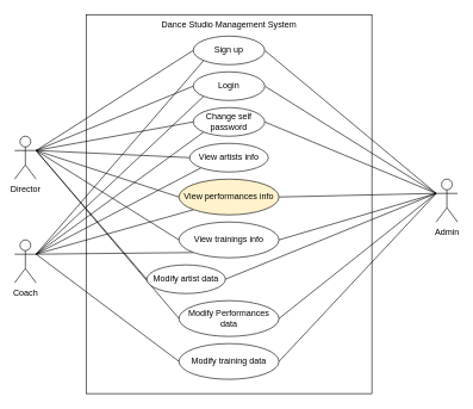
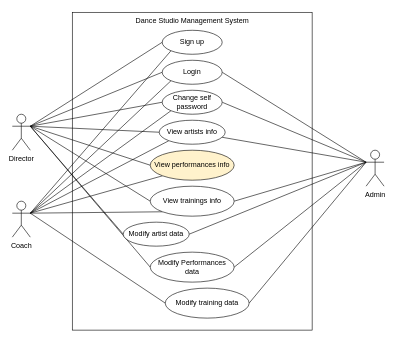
- <mxCell id="3" style="edgeStyle=none;rounded=0;orthogonalLoop=1;jettySize=auto;html=1;exitX=0;exitY=0.333;exitDx=0;exitDy=0;exitPerimeter=0;entryX=1;entryY=0.5;entryDx=0;entryDy=0;endArrow=none;startFill=0;" parent="1" source="11" target="28" edge="1"><mxGeometry relative="1" as="geometry" /></mxCell>
+ <mxCell id="3" style="edgeStyle=none;rounded=0;orthogonalLoop=1;jettySize=auto;html=1;exitX=0;exitY=0.333;exitDx=0;exitDy=0;exitPerimeter=0;endArrow=none;startFill=0;" parent="1" source="11" target="32" edge="1"><mxGeometry relative="1" as="geometry" /></mxCell>
- <mxCell id="5" style="edgeStyle=none;rounded=0;orthogonalLoop=1;jettySize=auto;html=1;exitX=0;exitY=0.333;exitDx=0;exitDy=0;exitPerimeter=0;entryX=1;entryY=0.5;entryDx=0;entryDy=0;endArrow=none;startFill=0;" parent="1" source="11" target="33" edge="1"><mxGeometry relative="1" as="geometry" /></mxCell>
- <mxCell id="37" value="Modify training data" style="ellipse;whiteSpace=wrap;html=1;" parent="1" vertex="1"><mxGeometry x="250" y="480" width="140" height="50" as="geometry" /></mxCell>
+ <mxCell id="37" value="Modify training data" style="ellipse;whiteSpace=wrap;html=1;" parent="1" vertex="1"><mxGeometry x="275" y="480" width="140" height="50" as="geometry" /></mxCell>
